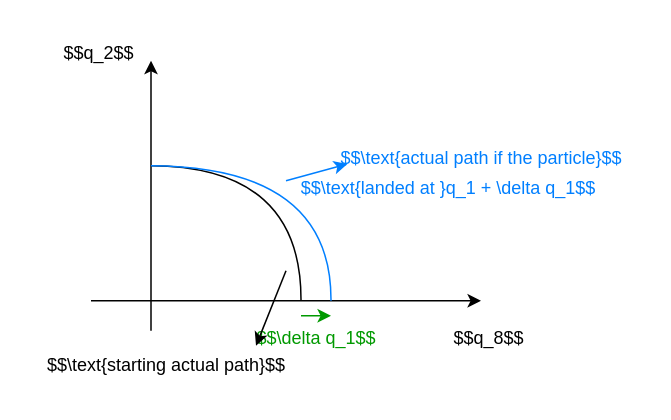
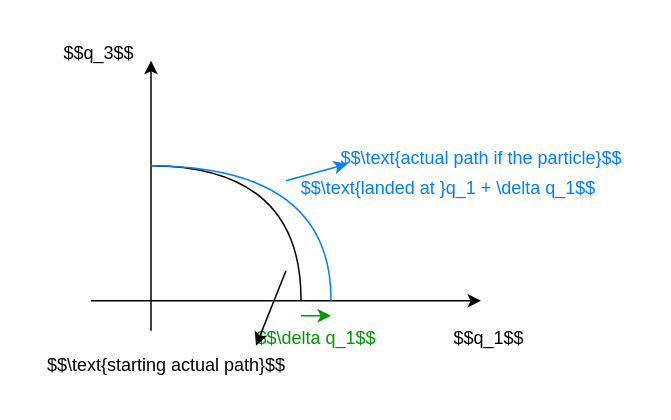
- <mxCell id="6" value="$$q_2$$" style="text;html=1;align=center;verticalAlign=middle;resizable=0;points=[];autosize=1;strokeColor=none;fillColor=none;" parent="1" vertex="1"><mxGeometry x="30" y="20" width="70" height="30" as="geometry" /></mxCell>
+ <mxCell id="6" value="$$q_3$$" style="text;html=1;align=center;verticalAlign=middle;resizable=0;points=[];autosize=1;strokeColor=none;fillColor=none;" parent="1" vertex="1"><mxGeometry x="30" y="20" width="70" height="30" as="geometry" /></mxCell>
- <mxCell id="5" value="$$q_8$$" style="text;html=1;align=center;verticalAlign=middle;resizable=0;points=[];autosize=1;strokeColor=none;fillColor=none;" parent="1" vertex="1"><mxGeometry x="290" y="210" width="70" height="30" as="geometry" /></mxCell>
+ <mxCell id="5" value="$$q_1$$" style="text;html=1;align=center;verticalAlign=middle;resizable=0;points=[];autosize=1;strokeColor=none;fillColor=none;" parent="1" vertex="1"><mxGeometry x="290" y="210" width="70" height="30" as="geometry" /></mxCell>
